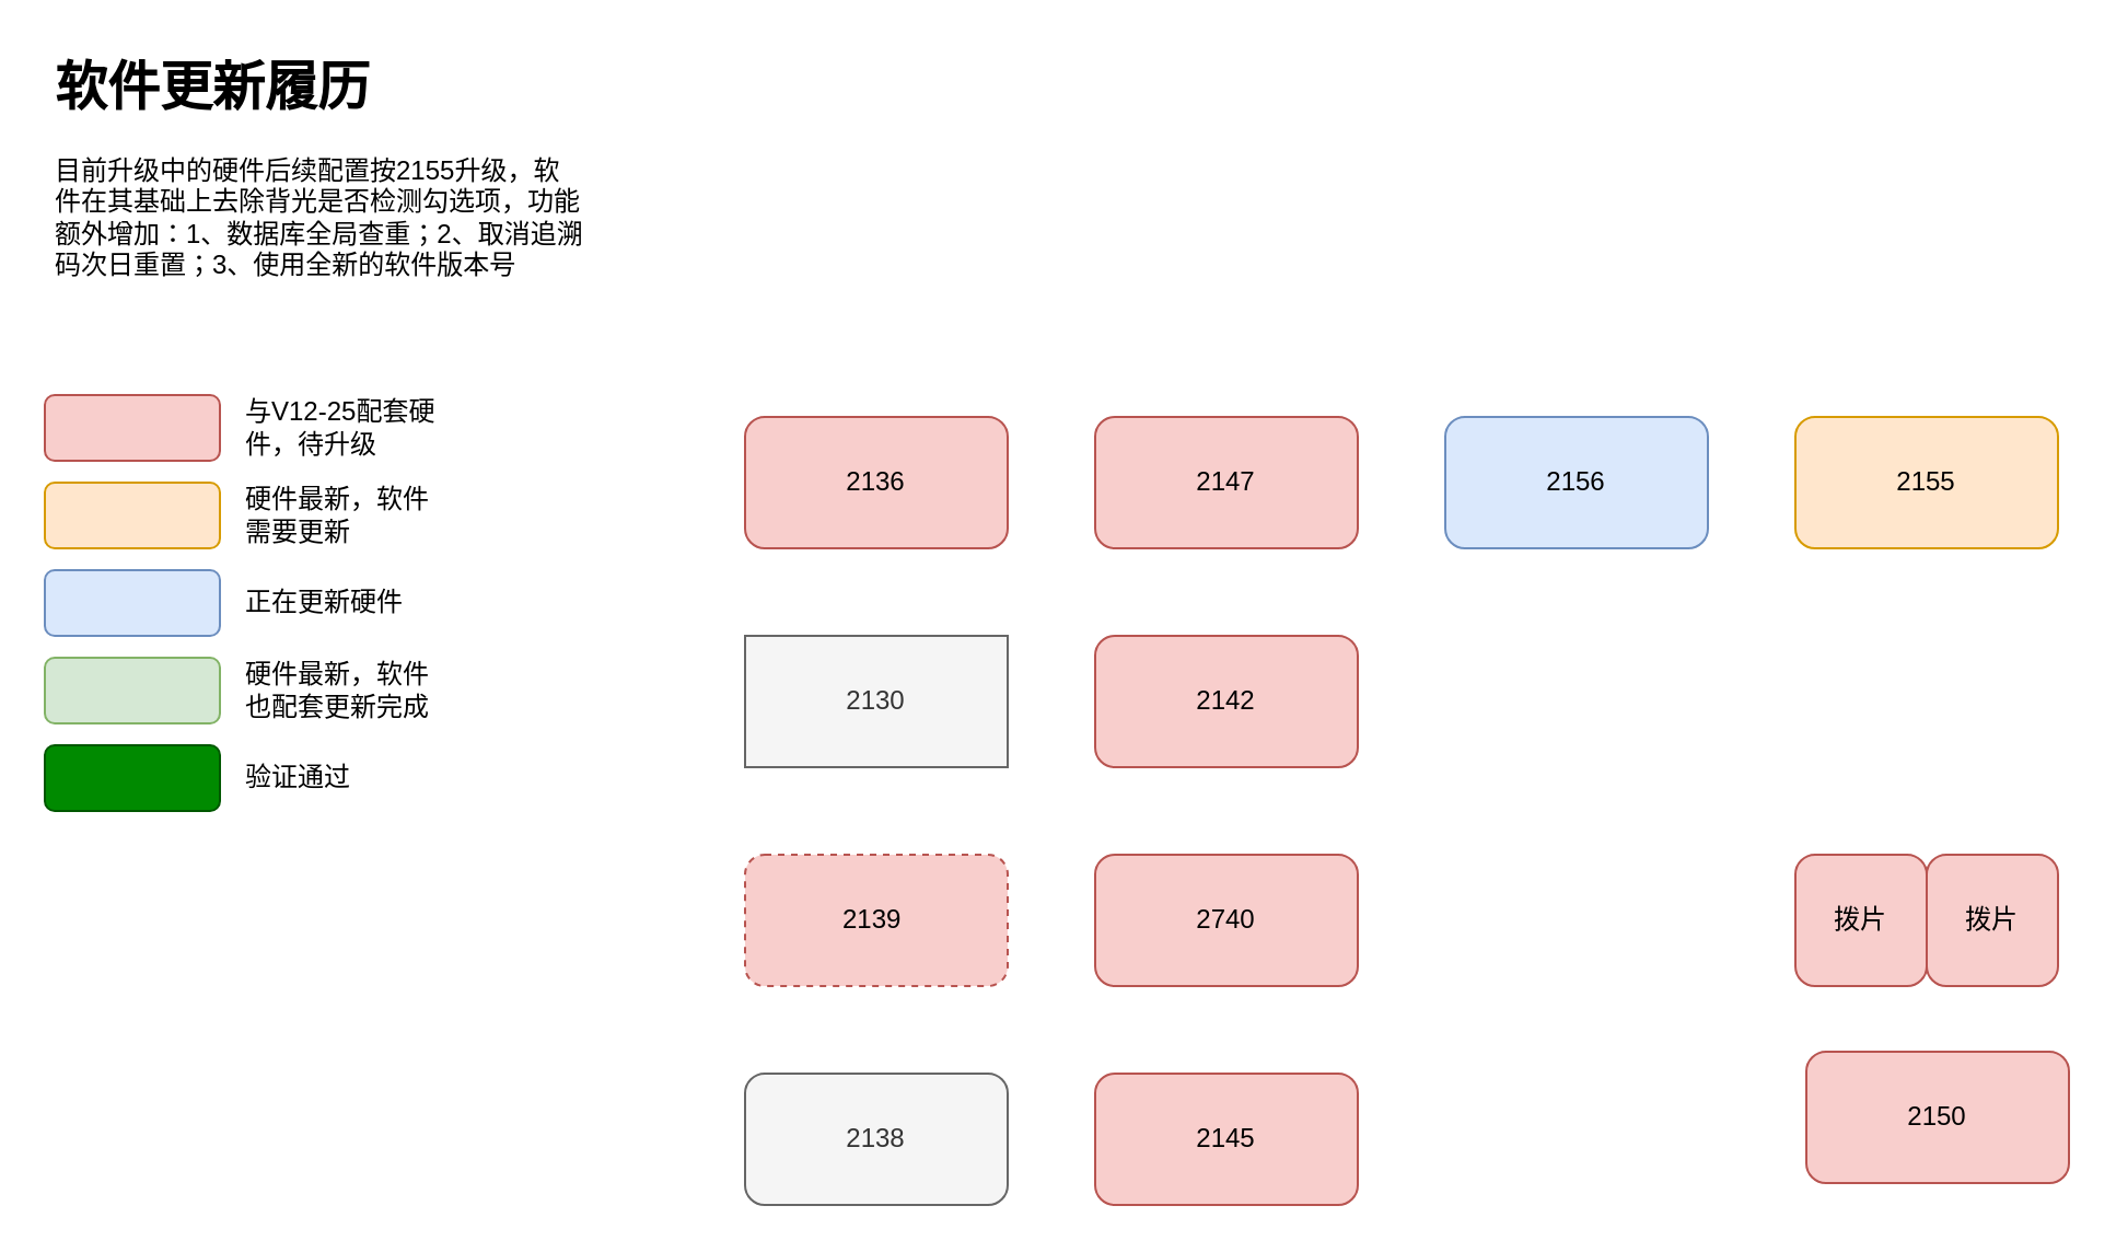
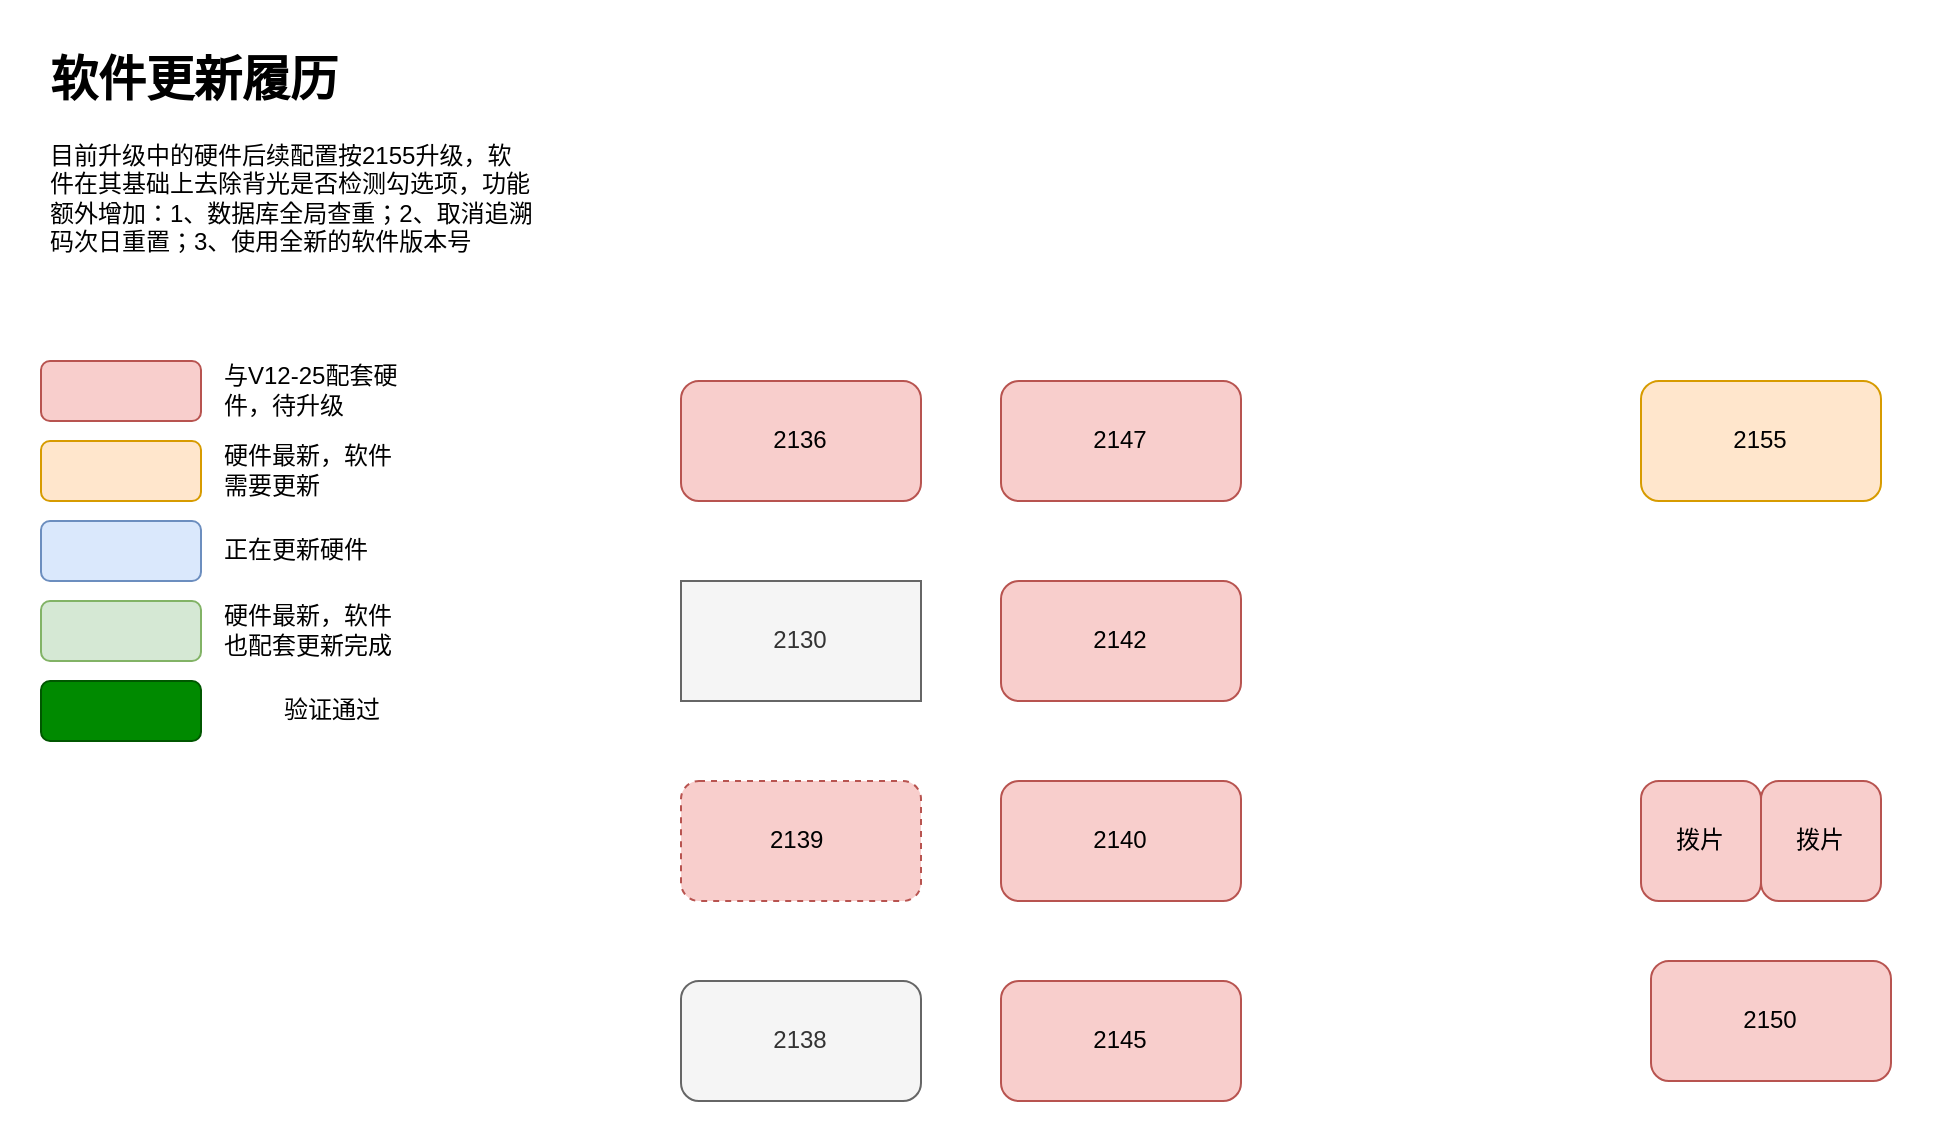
- <mxCell id="4" value="2156" style="rounded=1;whiteSpace=wrap;html=1;fillColor=#dae8fc;strokeColor=#6c8ebf;fixDash=0;autosize=0;treeFolding=0;noLabel=0;portConstraintRotation=0;absoluteArcSize=0;" parent="1" vertex="1"><mxGeometry x="660" y="190" width="120" height="60" as="geometry" /></mxCell>
- <mxCell id="17" value="验证通过" style="text;html=1;strokeColor=none;fillColor=none;align=left;verticalAlign=middle;whiteSpace=wrap;rounded=0;" parent="1" vertex="1"><mxGeometry x="110" y="345" width="70" height="20" as="geometry" /></mxCell>
+ <mxCell id="17" value="验证通过" style="text;html=1;strokeColor=none;fillColor=none;align=left;verticalAlign=middle;whiteSpace=wrap;rounded=0;" parent="1" vertex="1"><mxGeometry x="140" y="345" width="70" height="20" as="geometry" /></mxCell>
- <mxCell id="19" value="2740" style="rounded=1;whiteSpace=wrap;html=1;fillColor=#f8cecc;strokeColor=#b85450;" vertex="1" parent="1"><mxGeometry x="500" y="390" width="120" height="60" as="geometry" /></mxCell>
+ <mxCell id="19" value="2140" style="rounded=1;whiteSpace=wrap;html=1;fillColor=#f8cecc;strokeColor=#b85450;" vertex="1" parent="1"><mxGeometry x="500" y="390" width="120" height="60" as="geometry" /></mxCell>
